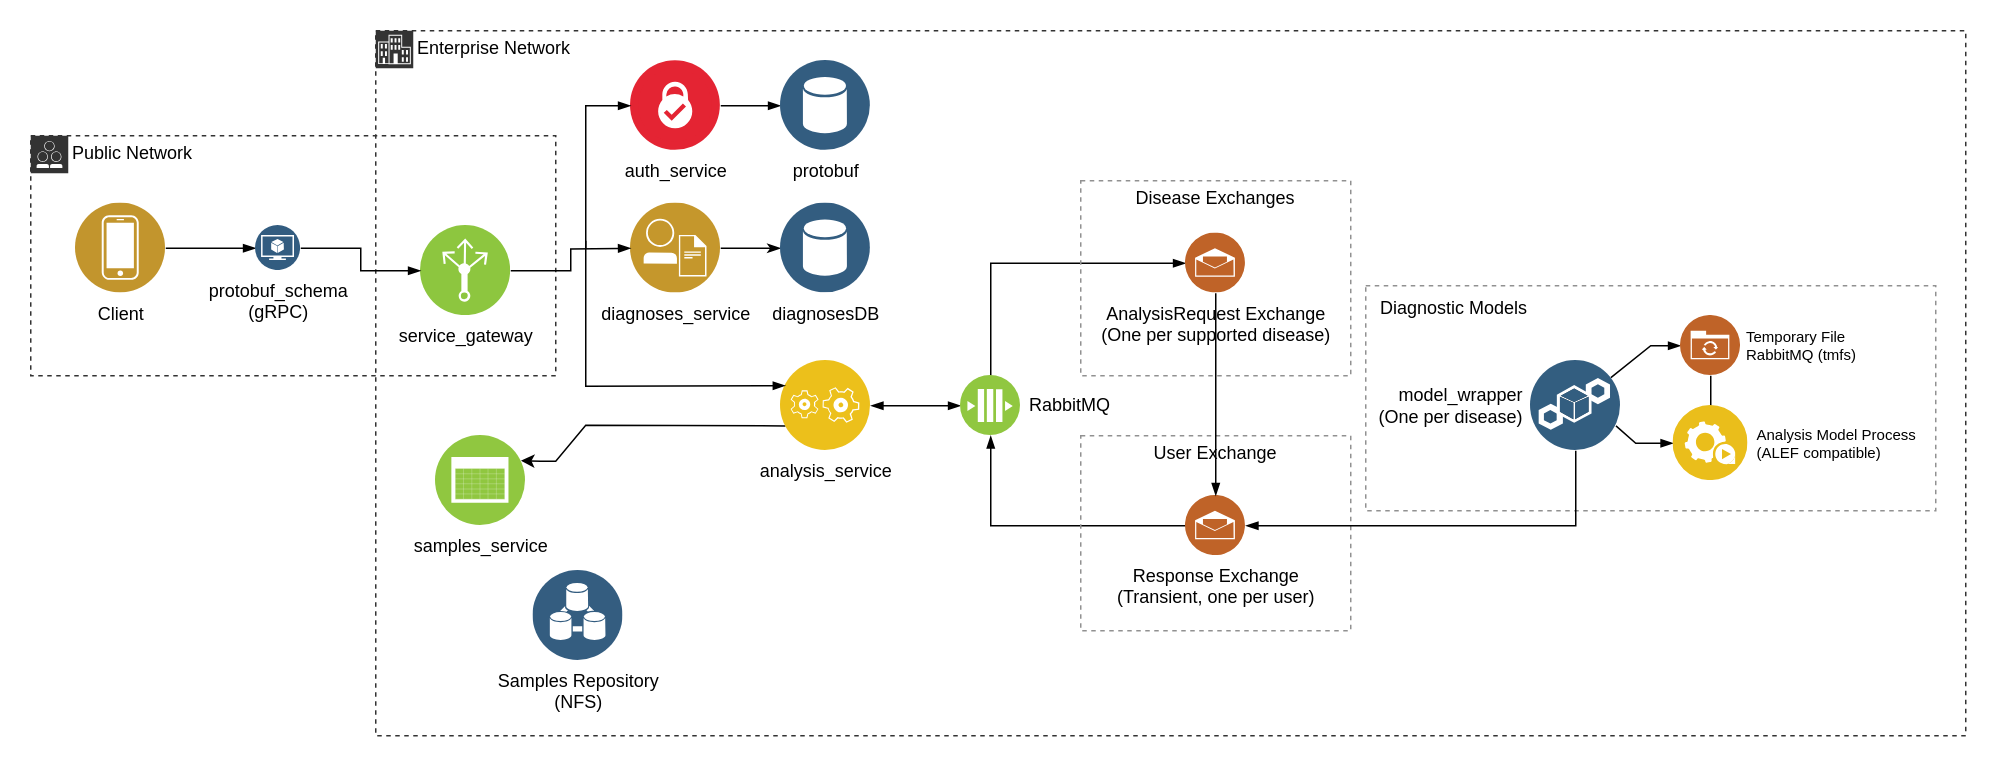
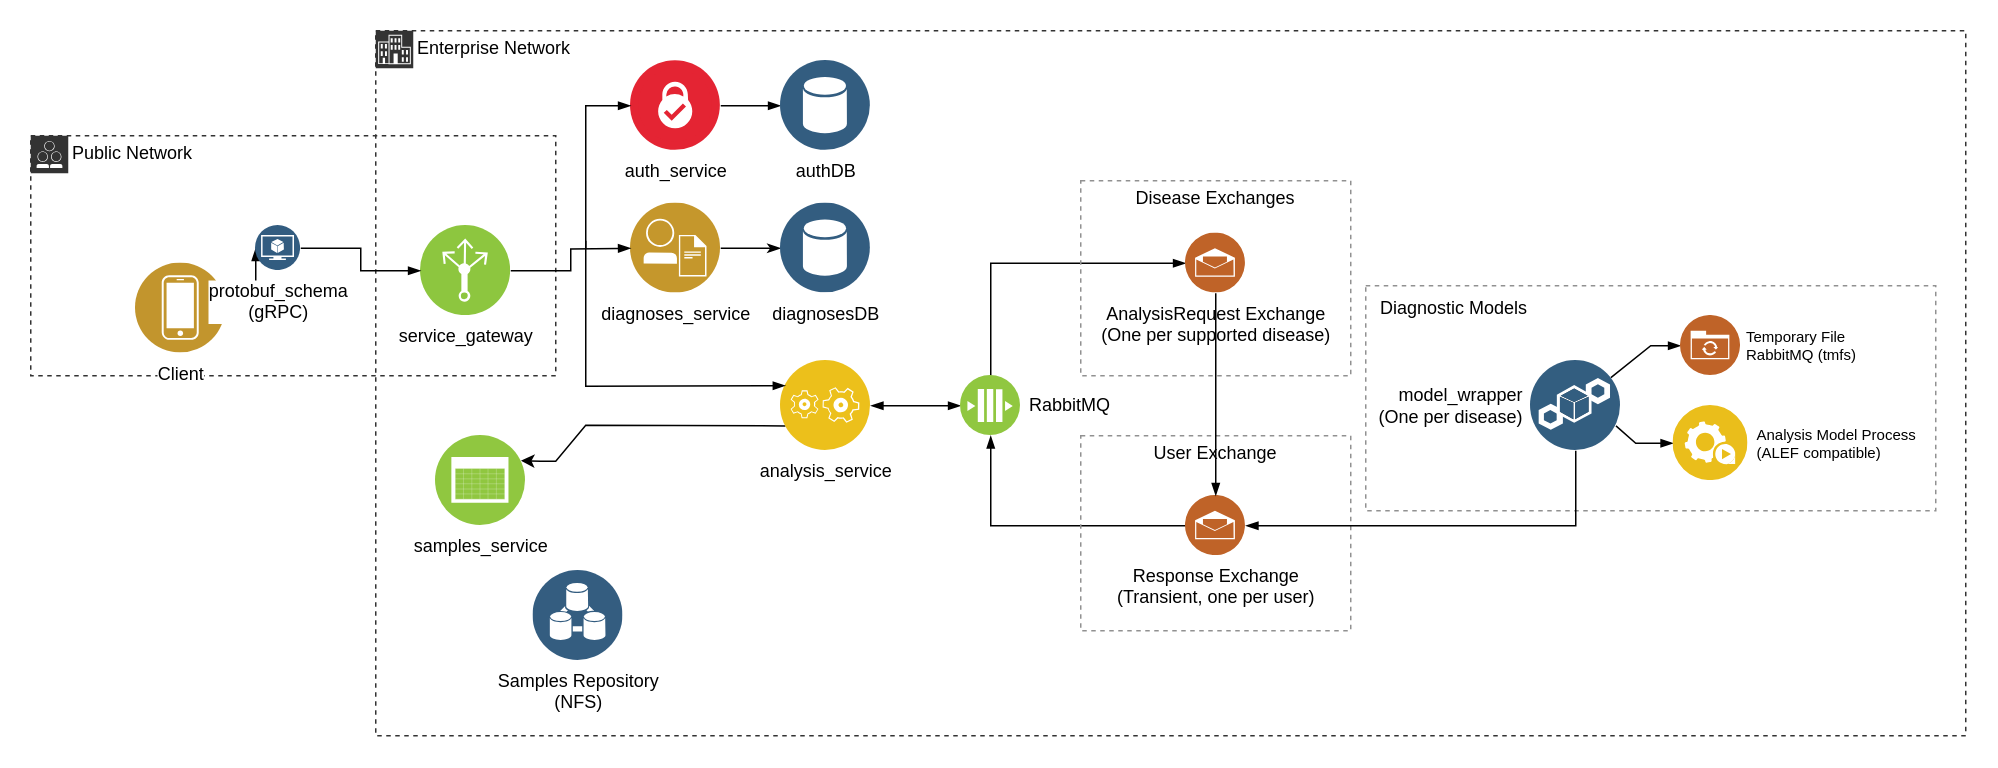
- <mxCell id="12" value="protobuf" style="image;aspect=fixed;perimeter=ellipsePerimeter;html=1;align=center;shadow=0;dashed=0;fontColor=#000000;labelBackgroundColor=default;fontSize=12;spacingTop=0;image=img/lib/ibm/data/data_services.svg;" vertex="1" parent="2"><mxGeometry x="270" y="20" width="60" height="60" as="geometry" /></mxCell>
+ <mxCell id="12" value="authDB" style="image;aspect=fixed;perimeter=ellipsePerimeter;html=1;align=center;shadow=0;dashed=0;fontColor=#000000;labelBackgroundColor=default;fontSize=12;spacingTop=0;image=img/lib/ibm/data/data_services.svg;" vertex="1" parent="2"><mxGeometry x="270" y="20" width="60" height="60" as="geometry" /></mxCell>
- <mxCell id="31" value="Client" style="image;aspect=fixed;perimeter=ellipsePerimeter;html=1;align=center;shadow=0;dashed=0;fontColor=#000000;labelBackgroundColor=default;fontSize=12;spacingTop=0;image=img/lib/ibm/users/device.svg;" vertex="1" parent="30"><mxGeometry x="30" y="45" width="60" height="60" as="geometry" /></mxCell>
+ <mxCell id="31" value="Client" style="image;aspect=fixed;perimeter=ellipsePerimeter;html=1;align=center;shadow=0;dashed=0;fontColor=#000000;labelBackgroundColor=default;fontSize=12;spacingTop=0;image=img/lib/ibm/users/device.svg;" vertex="1" parent="30"><mxGeometry x="70" y="85" width="60" height="60" as="geometry" /></mxCell>
- <mxCell id="8" style="edgeStyle=orthogonalEdgeStyle;rounded=0;orthogonalLoop=1;jettySize=auto;html=1;entryX=0.5;entryY=1;entryDx=0;entryDy=0;endArrow=none;endFill=0;strokeWidth=1;endSize=6;" edge="1" parent="3" source="9" target="7"><mxGeometry relative="1" as="geometry" /></mxCell>
